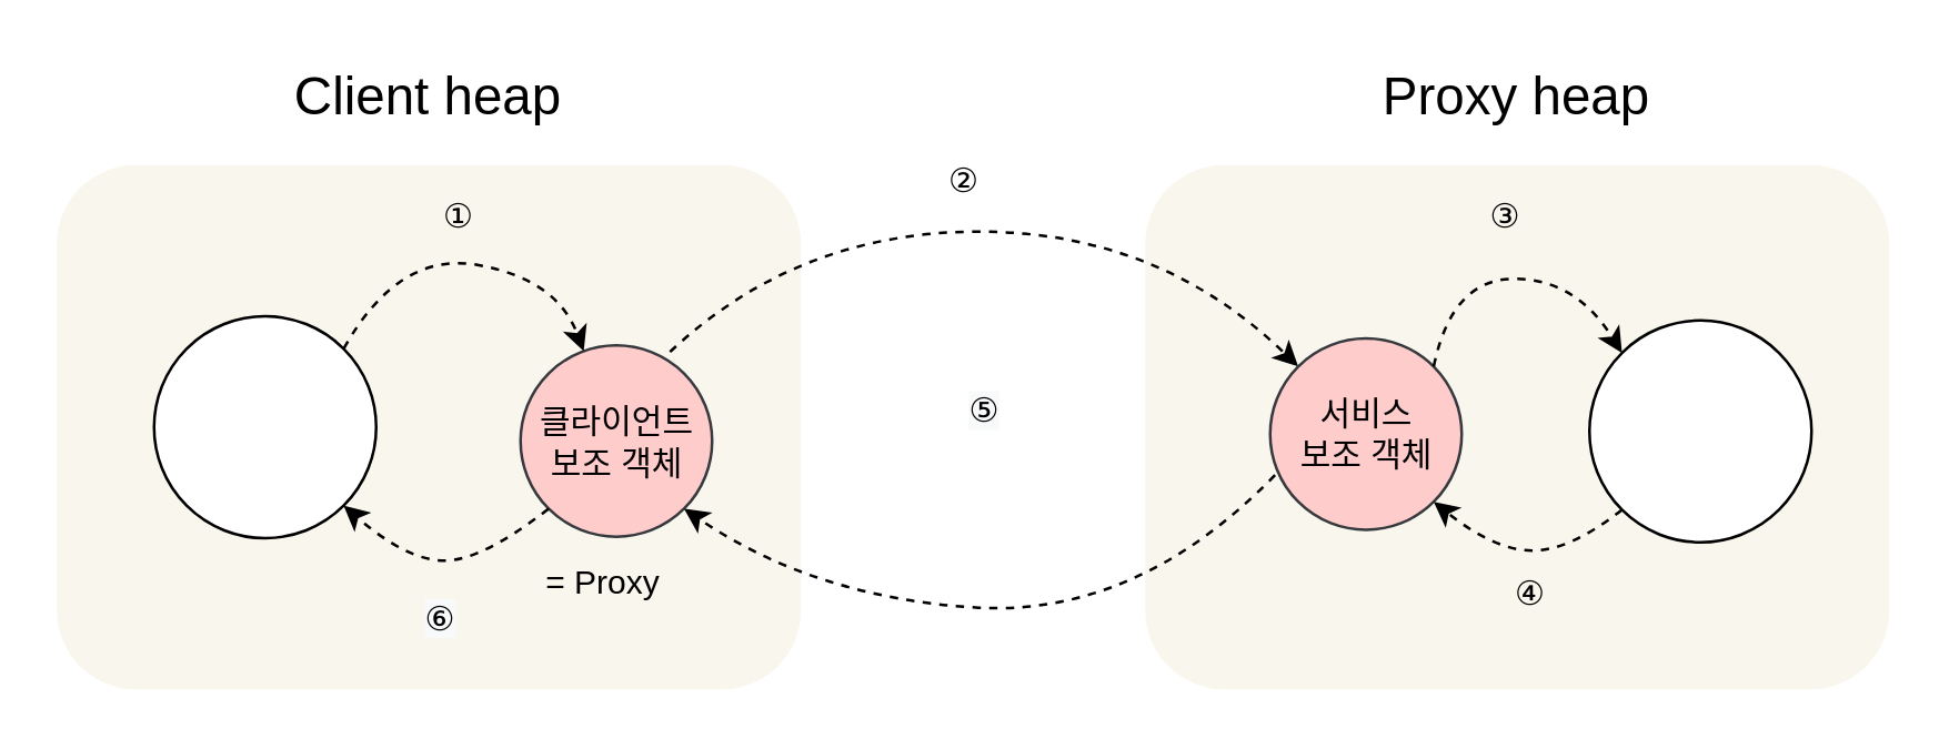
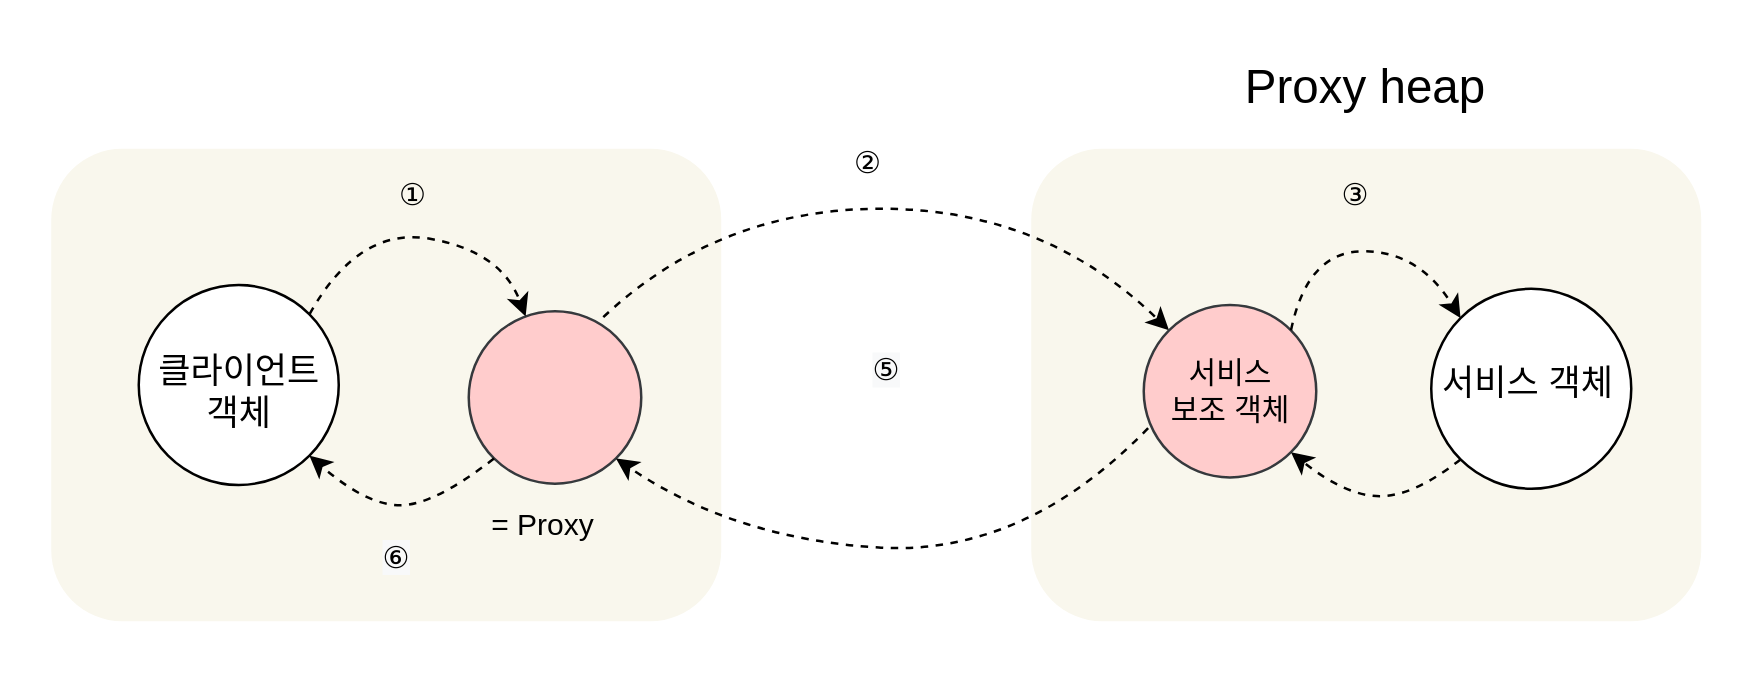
- <mxCell id="9" value="Client heap" style="text;html=1;strokeColor=none;fillColor=none;align=center;verticalAlign=middle;whiteSpace=wrap;rounded=0;fontSize=19;" vertex="1" parent="1"><mxGeometry x="39" y="20" width="230" height="30" as="geometry" /></mxCell>
+ <mxCell id="13" value="서비스 객체" style="text;html=1;strokeColor=none;fillColor=none;align=center;verticalAlign=middle;whiteSpace=wrap;rounded=0;fontSize=14;" vertex="1" parent="1"><mxGeometry x="572" y="142" width="77.5" height="21" as="geometry" /></mxCell>
+ <mxCell id="12" value="클라이언트 객체" style="text;html=1;strokeColor=none;fillColor=none;align=center;verticalAlign=middle;whiteSpace=wrap;rounded=0;fontSize=14;" vertex="1" parent="1"><mxGeometry x="57.5" y="141" width="75" height="30" as="geometry" /></mxCell>
- <mxCell id="11" value="클라이언트 보조 객체" style="text;html=1;strokeColor=none;fillColor=none;align=center;verticalAlign=middle;whiteSpace=wrap;rounded=0;fontSize=12;" vertex="1" parent="1"><mxGeometry x="188.75" y="143.75" width="65.5" height="29.5" as="geometry" /></mxCell>
- <mxCell id="24" value="④" style="text;html=1;strokeColor=none;fillColor=none;align=center;verticalAlign=middle;whiteSpace=wrap;rounded=0;fontSize=12;" vertex="1" parent="1"><mxGeometry x="521" y="199" width="60" height="30" as="geometry" /></mxCell>
